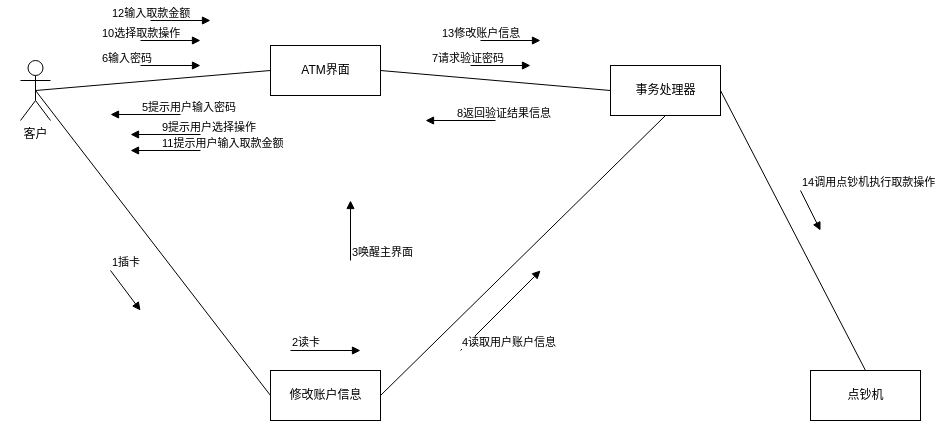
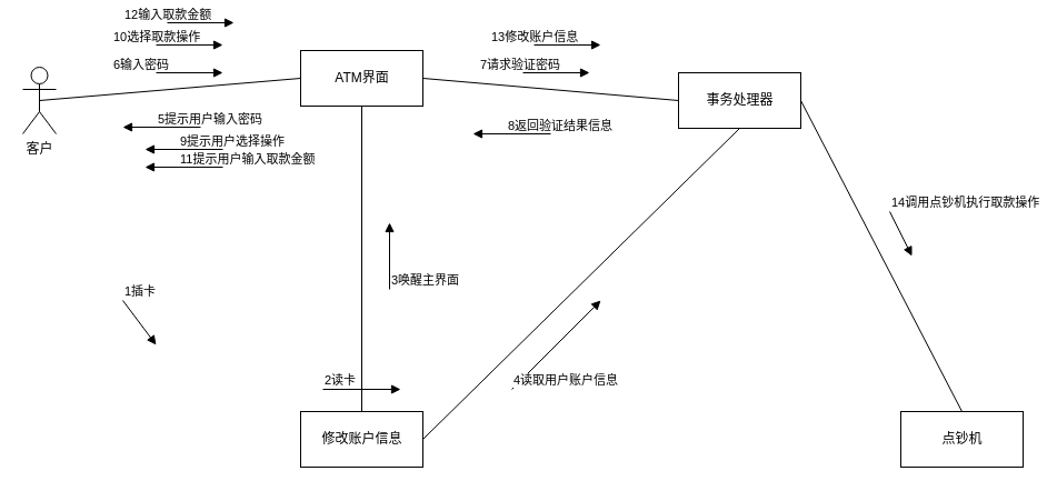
+ <mxCell id="5" style="edgeStyle=none;rounded=0;orthogonalLoop=1;jettySize=auto;html=1;exitX=0.5;exitY=1;exitDx=0;exitDy=0;entryX=0.5;entryY=0;entryDx=0;entryDy=0;endArrow=none;endFill=0;" edge="1" parent="1" source="7" target="12"><mxGeometry relative="1" as="geometry" /></mxCell>
- <mxCell id="2" style="rounded=0;orthogonalLoop=1;jettySize=auto;html=1;exitX=0.5;exitY=0.5;exitDx=0;exitDy=0;exitPerimeter=0;entryX=0;entryY=0.5;entryDx=0;entryDy=0;endArrow=none;endFill=0;" edge="1" parent="1" source="4" target="12"><mxGeometry relative="1" as="geometry" /></mxCell>
